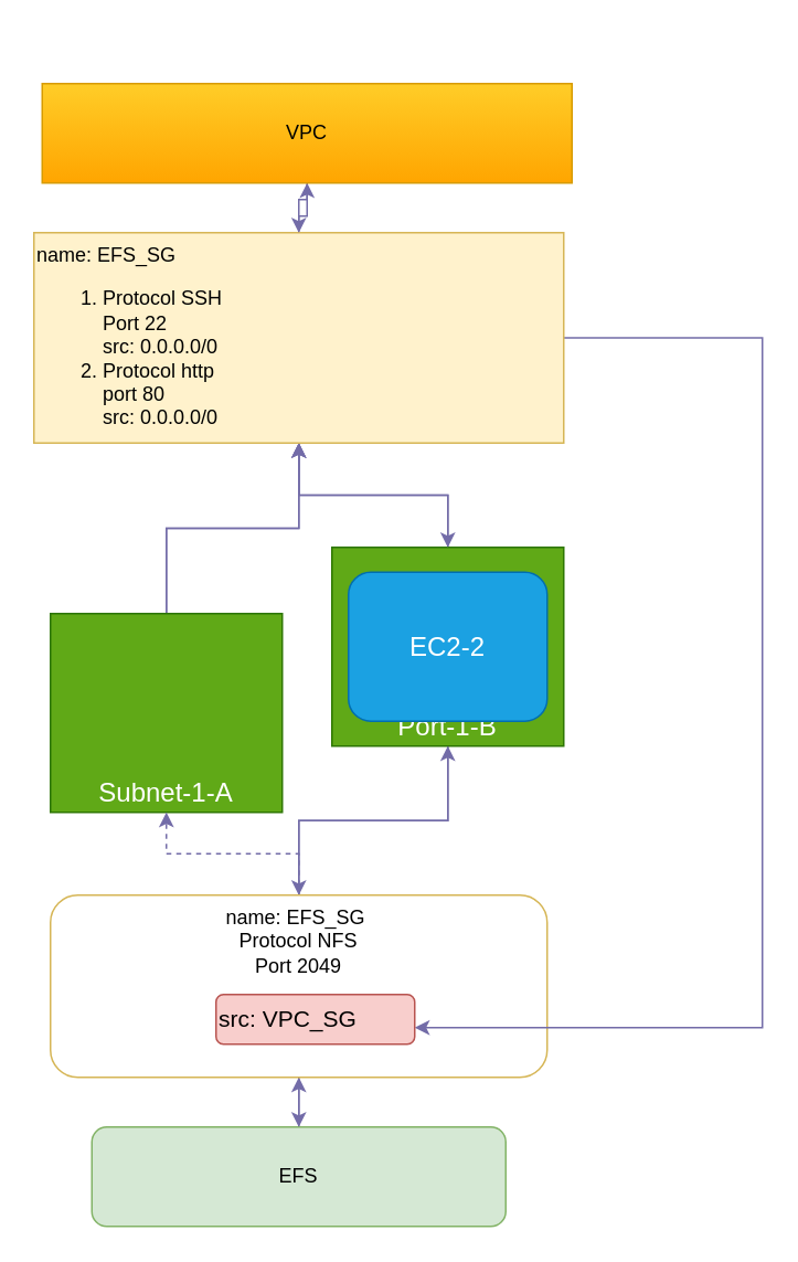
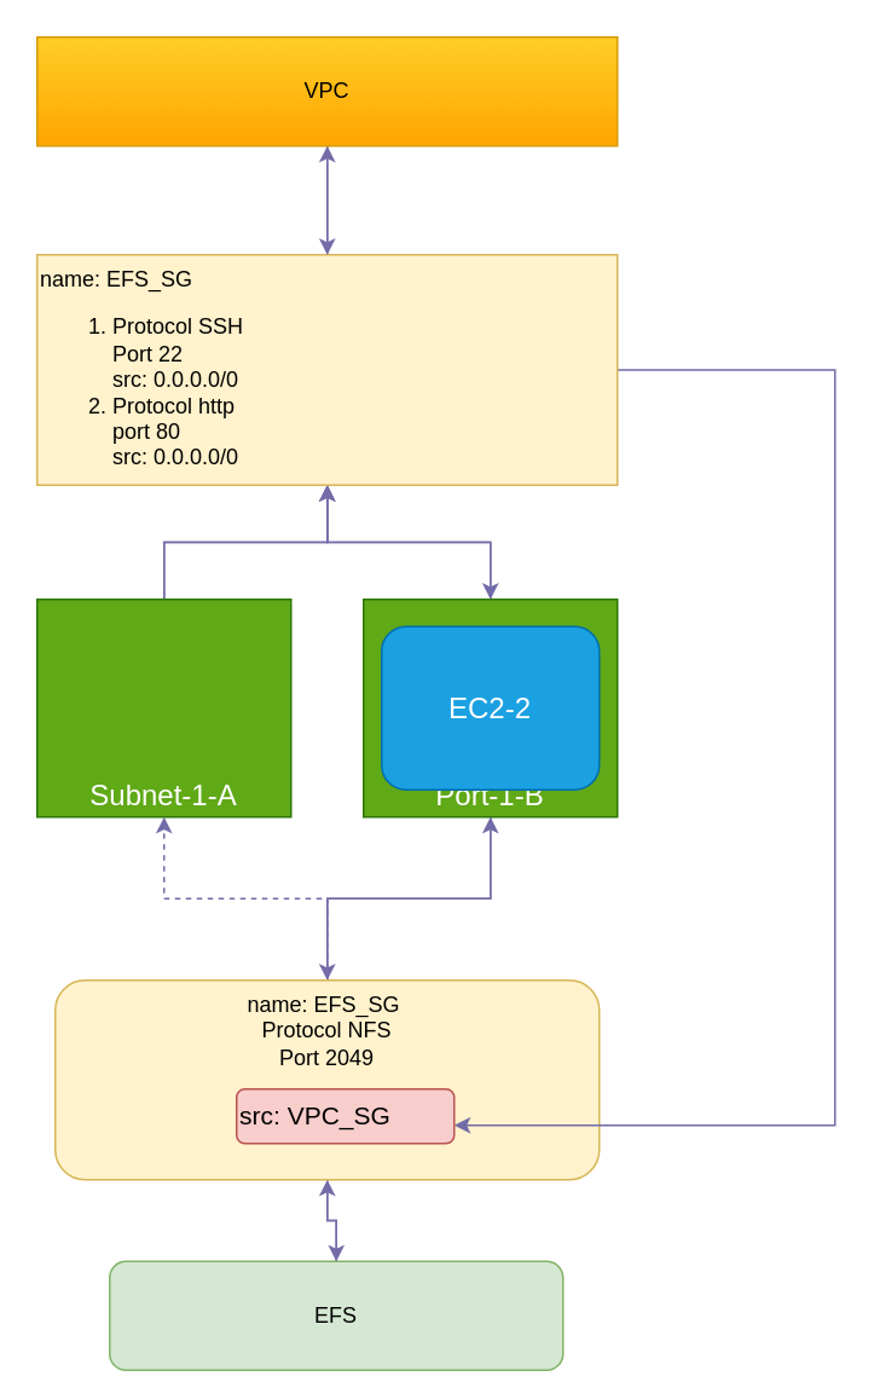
- <mxCell id="20" value="VPC" style="rounded=0;whiteSpace=wrap;html=1;fillColor=#ffcd28;strokeColor=#d79b00;gradientColor=#ffa500;" vertex="1" parent="1"><mxGeometry x="25" y="50" width="320" height="60" as="geometry" /></mxCell>
+ <mxCell id="20" value="VPC" style="rounded=0;whiteSpace=wrap;html=1;fillColor=#ffcd28;strokeColor=#d79b00;gradientColor=#ffa500;" vertex="1" parent="1"><mxGeometry x="20" y="20" width="320" height="60" as="geometry" /></mxCell>
- <mxCell id="7" value="Subnet-1-A" style="rounded=0;whiteSpace=wrap;html=1;strokeColor=#2D7600;fontColor=#ffffff;fillColor=#60a917;fontSize=16;verticalAlign=bottom;" vertex="1" parent="1"><mxGeometry x="30" y="370" width="140" height="120" as="geometry" /></mxCell>
+ <mxCell id="7" value="Subnet-1-A" style="rounded=0;whiteSpace=wrap;html=1;strokeColor=#2D7600;fontColor=#ffffff;fillColor=#60a917;fontSize=16;verticalAlign=bottom;" vertex="1" parent="1"><mxGeometry x="20" y="330" width="140" height="120" as="geometry" /></mxCell>
- <mxCell id="13" value="name: EFS_SG&amp;nbsp;&lt;br&gt;Protocol NFS&lt;br&gt;Port 2049&lt;div&gt;&lt;br&gt;&lt;/div&gt;" style="rounded=1;whiteSpace=wrap;html=1;strokeColor=#d6b656;fillColor=#ffffff;align=center;horizontal=1;verticalAlign=top;" vertex="1" parent="1"><mxGeometry x="30" y="540" width="300" height="110" as="geometry" /></mxCell>
+ <mxCell id="13" value="name: EFS_SG&amp;nbsp;&lt;br&gt;Protocol NFS&lt;br&gt;Port 2049&lt;div&gt;&lt;br&gt;&lt;/div&gt;" style="rounded=1;whiteSpace=wrap;html=1;strokeColor=#d6b656;fillColor=#fff2cc;align=center;horizontal=1;verticalAlign=top;" vertex="1" parent="1"><mxGeometry x="30" y="540" width="300" height="110" as="geometry" /></mxCell>
- <mxCell id="9" value="EFS" style="rounded=1;whiteSpace=wrap;html=1;strokeColor=#82b366;fillColor=#d5e8d4;" vertex="1" parent="1"><mxGeometry x="55" y="680" width="250" height="60" as="geometry" /></mxCell>
+ <mxCell id="9" value="EFS" style="rounded=1;whiteSpace=wrap;html=1;strokeColor=#82b366;fillColor=#d5e8d4;" vertex="1" parent="1"><mxGeometry x="60" y="695" width="250" height="60" as="geometry" /></mxCell>
